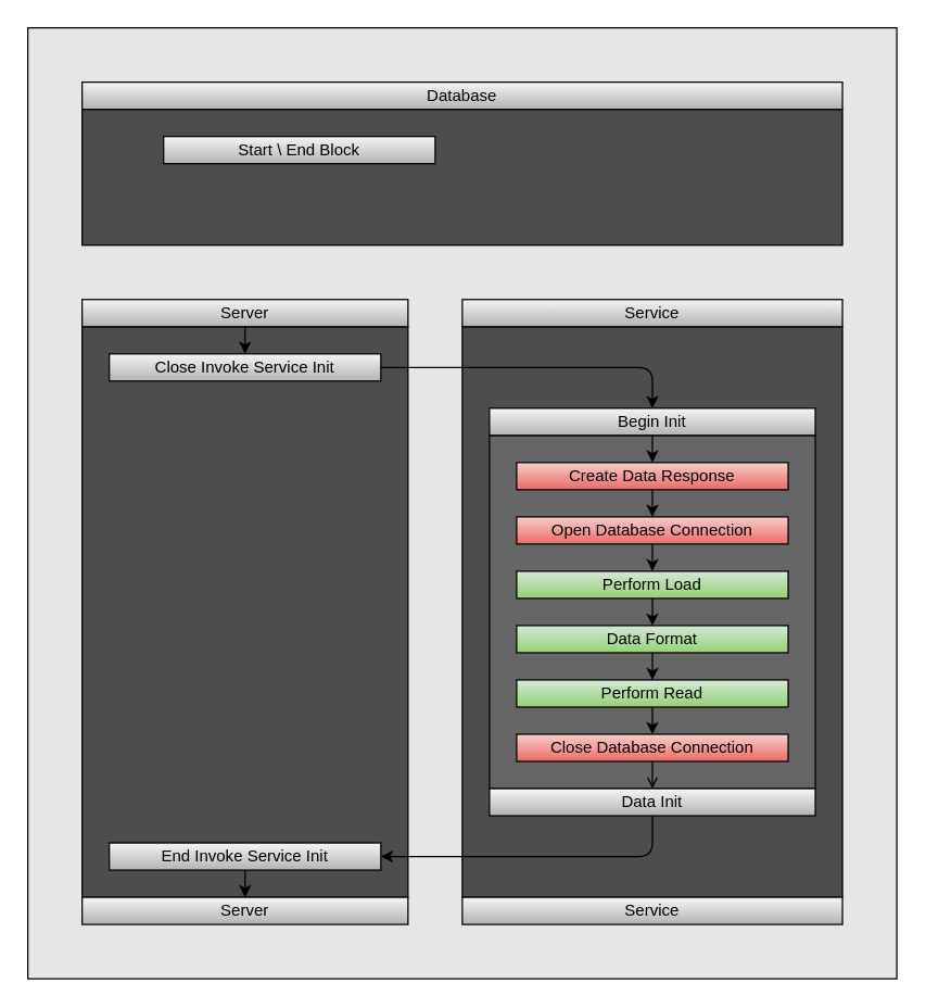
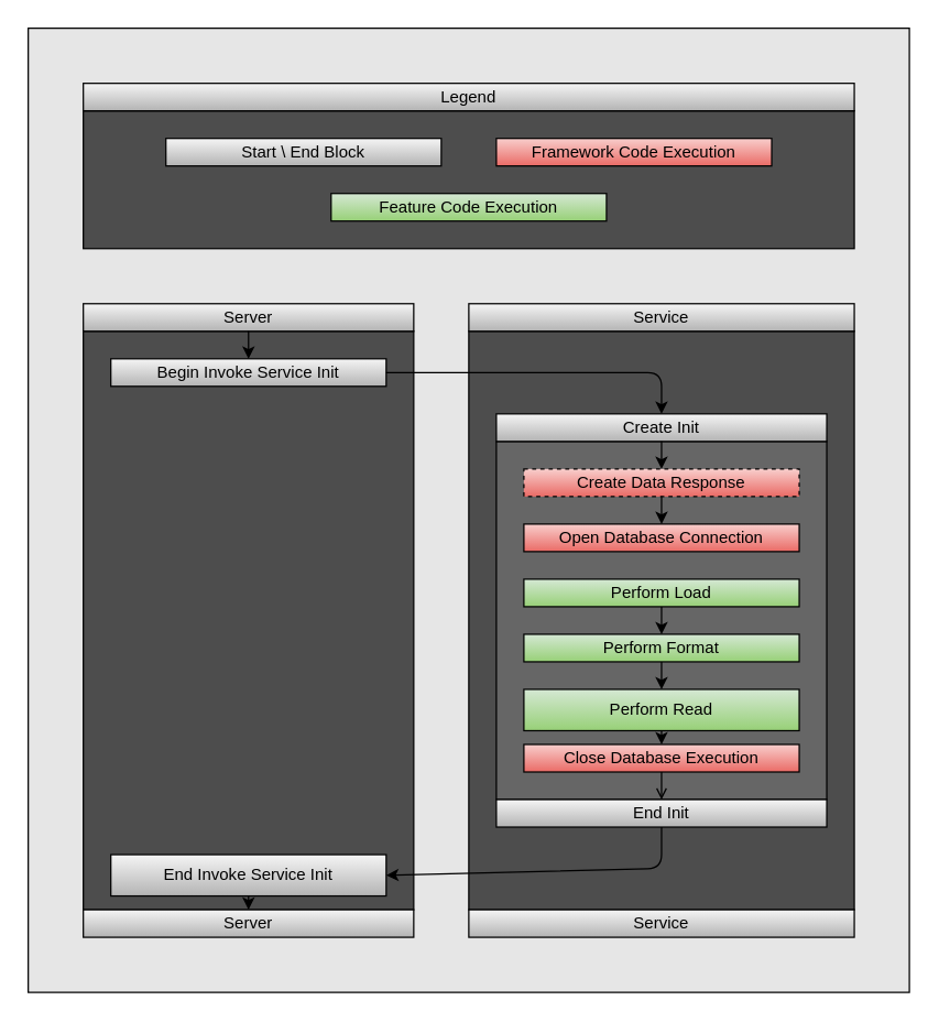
- <mxCell id="4" value="Database" style="rounded=0;whiteSpace=wrap;html=1;fillColor=#f5f5f5;gradientColor=#b3b3b3;" parent="1" vertex="1"><mxGeometry x="60" y="60" width="560" height="20" as="geometry" /></mxCell>
+ <mxCell id="4" value="Legend" style="rounded=0;whiteSpace=wrap;html=1;fillColor=#f5f5f5;gradientColor=#b3b3b3;" parent="1" vertex="1"><mxGeometry x="60" y="60" width="560" height="20" as="geometry" /></mxCell>
+ <mxCell id="7" value="Framework Code Execution" style="rounded=0;whiteSpace=wrap;html=1;fillColor=#f8cecc;gradientColor=#ea6b66;" parent="1" vertex="1"><mxGeometry x="360" y="100" width="200" height="20" as="geometry" /></mxCell>
+ <mxCell id="6" value="Feature Code Execution" style="rounded=0;whiteSpace=wrap;html=1;fillColor=#d5e8d4;gradientColor=#97d077;" parent="1" vertex="1"><mxGeometry x="240" y="140" width="200" height="20" as="geometry" /></mxCell>
- <mxCell id="17" value="Close Invoke Service Init" style="rounded=0;whiteSpace=wrap;html=1;fillColor=#f5f5f5;gradientColor=#b3b3b3;" parent="1" vertex="1"><mxGeometry x="80" y="260" width="200" height="20" as="geometry" /></mxCell>
+ <mxCell id="17" value="Begin Invoke Service Init" style="rounded=0;whiteSpace=wrap;html=1;fillColor=#f5f5f5;gradientColor=#b3b3b3;" parent="1" vertex="1"><mxGeometry x="80" y="260" width="200" height="20" as="geometry" /></mxCell>
- <mxCell id="15" value="Begin Init" style="rounded=0;whiteSpace=wrap;html=1;fillColor=#f5f5f5;gradientColor=#b3b3b3;" parent="1" vertex="1"><mxGeometry x="360" y="300" width="240" height="20" as="geometry" /></mxCell>
+ <mxCell id="15" value="Create Init" style="rounded=0;whiteSpace=wrap;html=1;fillColor=#f5f5f5;gradientColor=#b3b3b3;" parent="1" vertex="1"><mxGeometry x="360" y="300" width="240" height="20" as="geometry" /></mxCell>
- <mxCell id="26" value="Create Data Response" style="rounded=0;whiteSpace=wrap;html=1;fillColor=#f8cecc;gradientColor=#ea6b66;" parent="1" vertex="1"><mxGeometry x="380" y="340" width="200" height="20" as="geometry" /></mxCell>
+ <mxCell id="26" value="Create Data Response" style="rounded=0;whiteSpace=wrap;html=1;fillColor=#f8cecc;gradientColor=#ea6b66;dashed=1;" parent="1" vertex="1"><mxGeometry x="380" y="340" width="200" height="20" as="geometry" /></mxCell>
- <mxCell id="29" value="" style="endArrow=classic;html=1;exitX=0.5;exitY=1;exitDx=0;exitDy=0;entryX=0.5;entryY=0;entryDx=0;entryDy=0;" parent="1" source="24" target="23" edge="1"><mxGeometry width="50" height="50" relative="1" as="geometry"><mxPoint x="700" y="860" as="sourcePoint" /><mxPoint x="750" y="810" as="targetPoint" /></mxGeometry></mxCell>
- <mxCell id="31" value="Data Format" style="rounded=0;whiteSpace=wrap;html=1;fillColor=#d5e8d4;gradientColor=#97d077;" vertex="1" parent="1"><mxGeometry x="380" y="460" width="200" height="20" as="geometry" /></mxCell>
+ <mxCell id="31" value="Perform Format" style="rounded=0;whiteSpace=wrap;html=1;fillColor=#d5e8d4;gradientColor=#97d077;" vertex="1" parent="1"><mxGeometry x="380" y="460" width="200" height="20" as="geometry" /></mxCell>
- <mxCell id="32" value="Perform Read" style="rounded=0;whiteSpace=wrap;html=1;fillColor=#d5e8d4;gradientColor=#97d077;" vertex="1" parent="1"><mxGeometry x="380" y="500" width="200" height="20" as="geometry" /></mxCell>
+ <mxCell id="32" value="Perform Read" style="rounded=0;whiteSpace=wrap;html=1;fillColor=#d5e8d4;gradientColor=#97d077;" vertex="1" parent="1"><mxGeometry x="380" y="500" width="200" height="30" as="geometry" /></mxCell>
- <mxCell id="25" value="Close Database Connection" style="rounded=0;whiteSpace=wrap;html=1;fillColor=#f8cecc;gradientColor=#ea6b66;" parent="1" vertex="1"><mxGeometry x="380" y="540" width="200" height="20" as="geometry" /></mxCell>
+ <mxCell id="25" value="Close Database Execution" style="rounded=0;whiteSpace=wrap;html=1;fillColor=#f8cecc;gradientColor=#ea6b66;" parent="1" vertex="1"><mxGeometry x="380" y="540" width="200" height="20" as="geometry" /></mxCell>
- <mxCell id="16" value="Data Init" style="rounded=0;whiteSpace=wrap;html=1;fillColor=#f5f5f5;gradientColor=#b3b3b3;" parent="1" vertex="1"><mxGeometry x="360" y="580" width="240" height="20" as="geometry" /></mxCell>
+ <mxCell id="16" value="End Init" style="rounded=0;whiteSpace=wrap;html=1;fillColor=#f5f5f5;gradientColor=#b3b3b3;" parent="1" vertex="1"><mxGeometry x="360" y="580" width="240" height="20" as="geometry" /></mxCell>
- <mxCell id="18" value="End Invoke Service Init" style="rounded=0;whiteSpace=wrap;html=1;fillColor=#f5f5f5;gradientColor=#b3b3b3;" parent="1" vertex="1"><mxGeometry x="80" y="620" width="200" height="20" as="geometry" /></mxCell>
+ <mxCell id="18" value="End Invoke Service Init" style="rounded=0;whiteSpace=wrap;html=1;fillColor=#f5f5f5;gradientColor=#b3b3b3;" parent="1" vertex="1"><mxGeometry x="80" y="620" width="200" height="30" as="geometry" /></mxCell>
